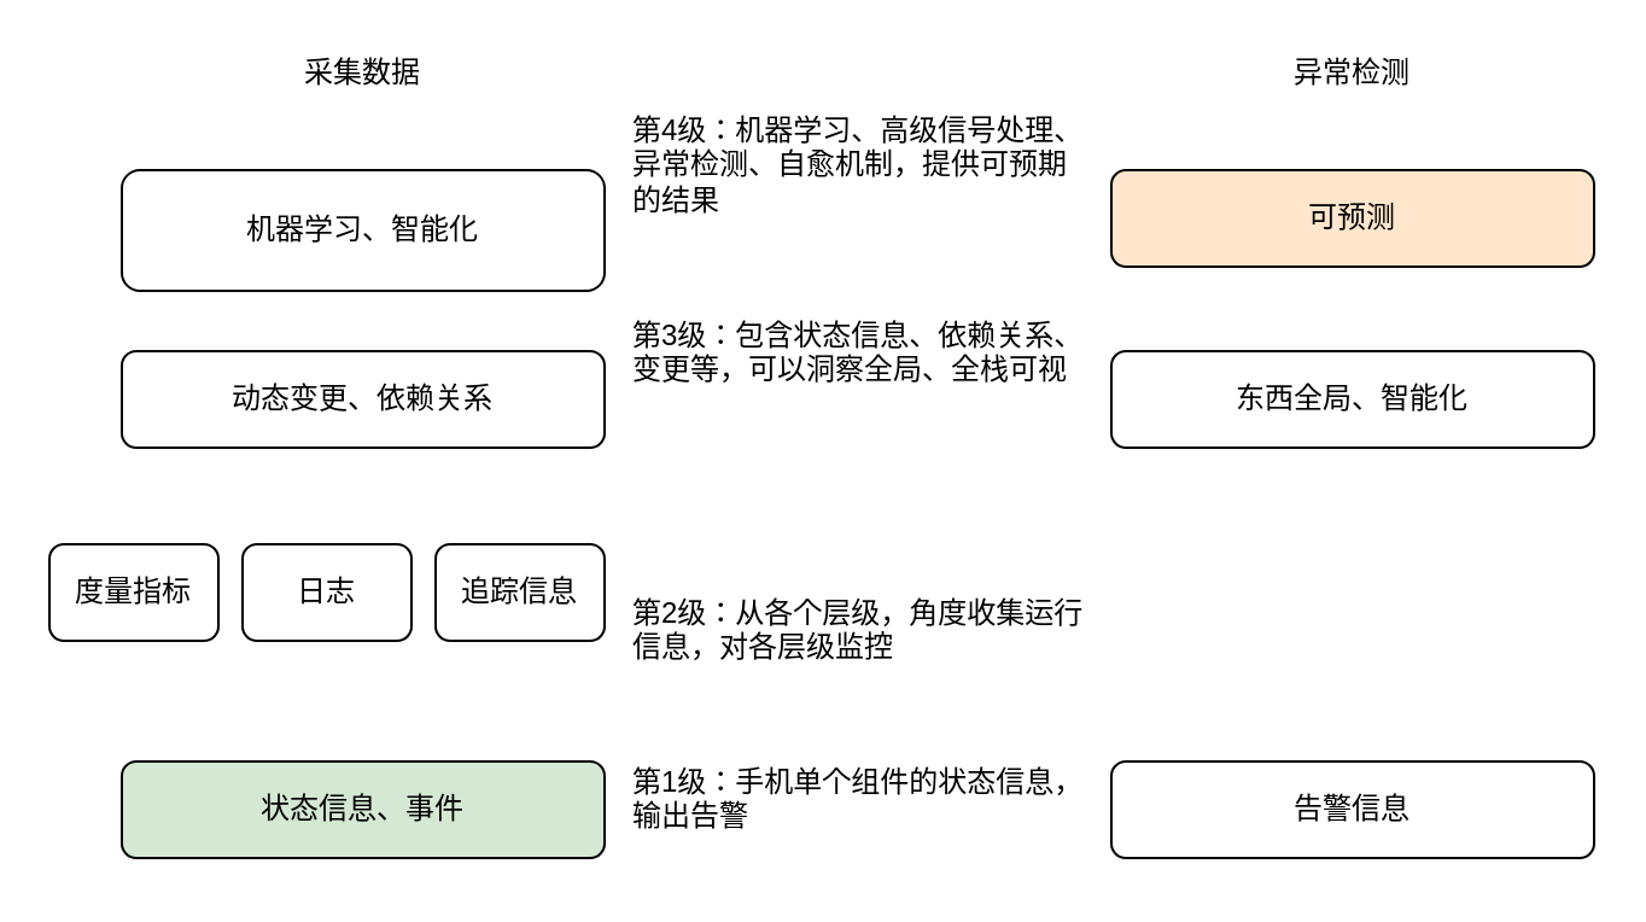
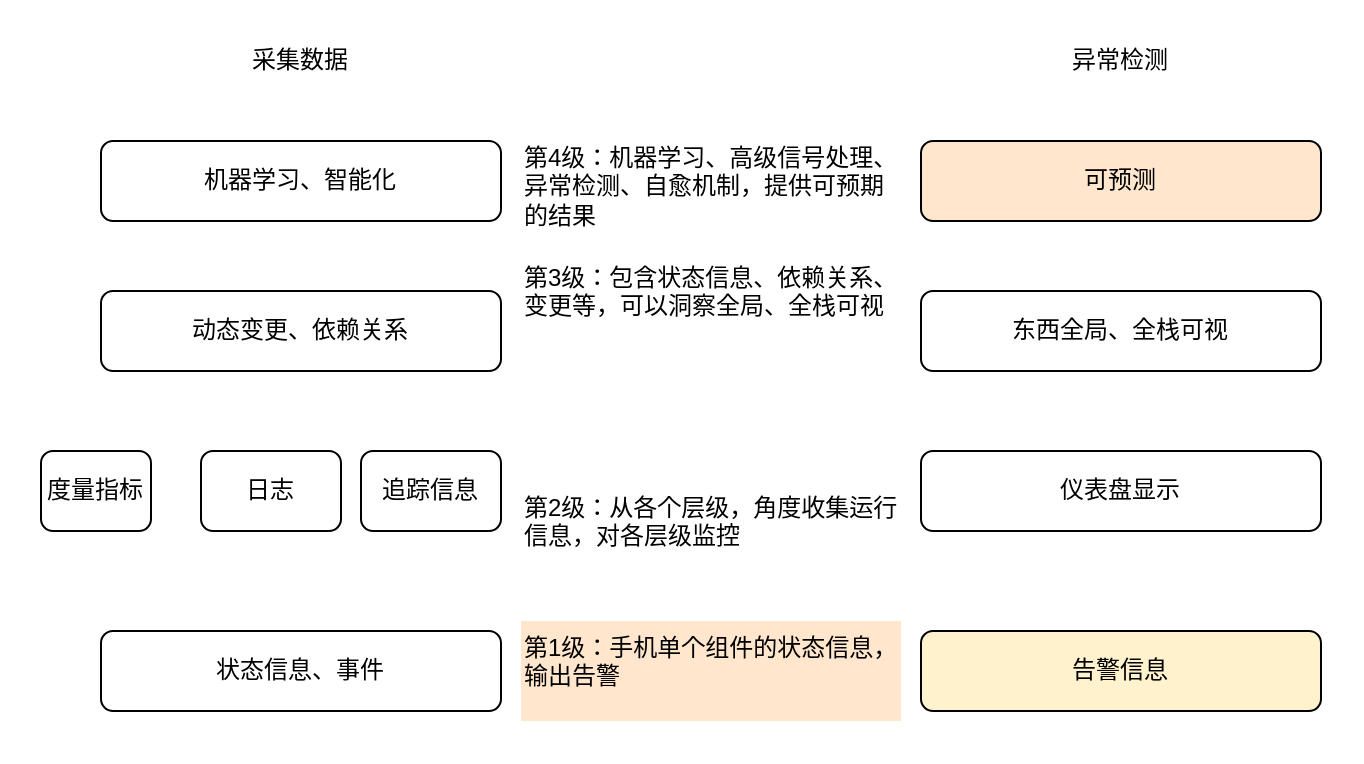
- <mxCell id="4" value="第4级：机器学习、高级信号处理、异常检测、自愈机制，提供可预期的结果" style="rounded=0;whiteSpace=wrap;html=1;verticalAlign=top;align=left;fillColor=#ffffff;strokeColor=none;" vertex="1" parent="1"><mxGeometry x="260" y="40" width="190" height="50" as="geometry" /></mxCell>
+ <mxCell id="4" value="第4级：机器学习、高级信号处理、异常检测、自愈机制，提供可预期的结果" style="rounded=0;whiteSpace=wrap;html=1;verticalAlign=top;align=left;fillColor=#ffffff;strokeColor=none;" vertex="1" parent="1"><mxGeometry x="260" y="65" width="190" height="50" as="geometry" /></mxCell>
- <mxCell id="2" value="机器学习、智能化" style="rounded=1;whiteSpace=wrap;html=1;" vertex="1" parent="1"><mxGeometry x="50" y="70" width="200" height="50" as="geometry" /></mxCell>
+ <mxCell id="2" value="机器学习、智能化" style="rounded=1;whiteSpace=wrap;html=1;" vertex="1" parent="1"><mxGeometry x="50" y="70" width="200" height="40" as="geometry" /></mxCell>
- <mxCell id="6" value="东西全局、智能化" style="rounded=1;whiteSpace=wrap;html=1;" vertex="1" parent="1"><mxGeometry x="460" y="145" width="200" height="40" as="geometry" /></mxCell>
+ <mxCell id="6" value="东西全局、全栈可视" style="rounded=1;whiteSpace=wrap;html=1;" vertex="1" parent="1"><mxGeometry x="460" y="145" width="200" height="40" as="geometry" /></mxCell>
- <mxCell id="8" value="度量指标" style="rounded=1;whiteSpace=wrap;html=1;" vertex="1" parent="1"><mxGeometry x="20" y="225" width="70" height="40" as="geometry" /></mxCell>
+ <mxCell id="8" value="度量指标" style="rounded=1;whiteSpace=wrap;html=1;" vertex="1" parent="1"><mxGeometry x="20" y="225" width="55" height="40" as="geometry" /></mxCell>
+ <mxCell id="9" value="仪表盘显示" style="rounded=1;whiteSpace=wrap;html=1;" vertex="1" parent="1"><mxGeometry x="460" y="225" width="200" height="40" as="geometry" /></mxCell>
- <mxCell id="11" value="状态信息、事件" style="rounded=1;whiteSpace=wrap;html=1;fillColor=#d5e8d4;" vertex="1" parent="1"><mxGeometry x="50" y="315" width="200" height="40" as="geometry" /></mxCell>
+ <mxCell id="11" value="状态信息、事件" style="rounded=1;whiteSpace=wrap;html=1;" vertex="1" parent="1"><mxGeometry x="50" y="315" width="200" height="40" as="geometry" /></mxCell>
- <mxCell id="13" value="第1级：手机单个组件的状态信息，输出告警" style="rounded=0;whiteSpace=wrap;html=1;verticalAlign=top;align=left;fillColor=#ffffff;strokeColor=none;" vertex="1" parent="1"><mxGeometry x="260" y="310" width="190" height="50" as="geometry" /></mxCell>
+ <mxCell id="13" value="第1级：手机单个组件的状态信息，输出告警" style="rounded=0;whiteSpace=wrap;html=1;verticalAlign=top;align=left;fillColor=#ffe6cc;strokeColor=none;" vertex="1" parent="1"><mxGeometry x="260" y="310" width="190" height="50" as="geometry" /></mxCell>
- <mxCell id="12" value="告警信息" style="rounded=1;whiteSpace=wrap;html=1;" vertex="1" parent="1"><mxGeometry x="460" y="315" width="200" height="40" as="geometry" /></mxCell>
+ <mxCell id="12" value="告警信息" style="rounded=1;whiteSpace=wrap;html=1;fillColor=#fff2cc;" vertex="1" parent="1"><mxGeometry x="460" y="315" width="200" height="40" as="geometry" /></mxCell>
